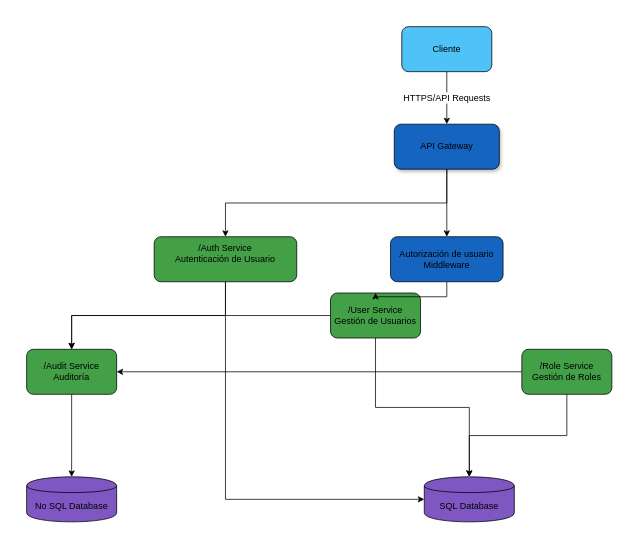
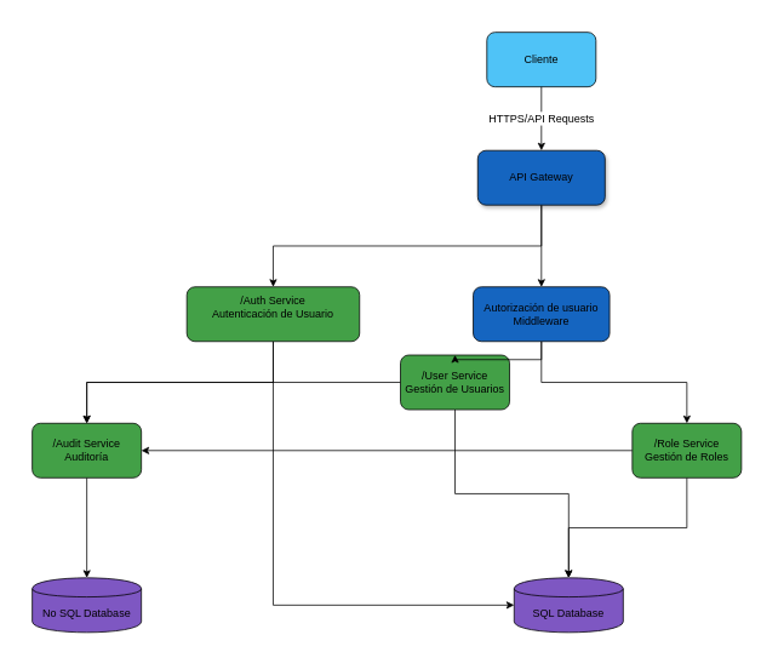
+ <mxCell id="24" style="edgeStyle=orthogonalEdgeStyle;rounded=0;orthogonalLoop=1;jettySize=auto;html=1;exitX=0.5;exitY=1;exitDx=0;exitDy=0;entryX=0.5;entryY=0;entryDx=0;entryDy=0;strokeColor=light-dark(#000000,#FFFFFF);" edge="1" parent="1" source="25" target="15"><mxGeometry relative="1" as="geometry" /></mxCell>
